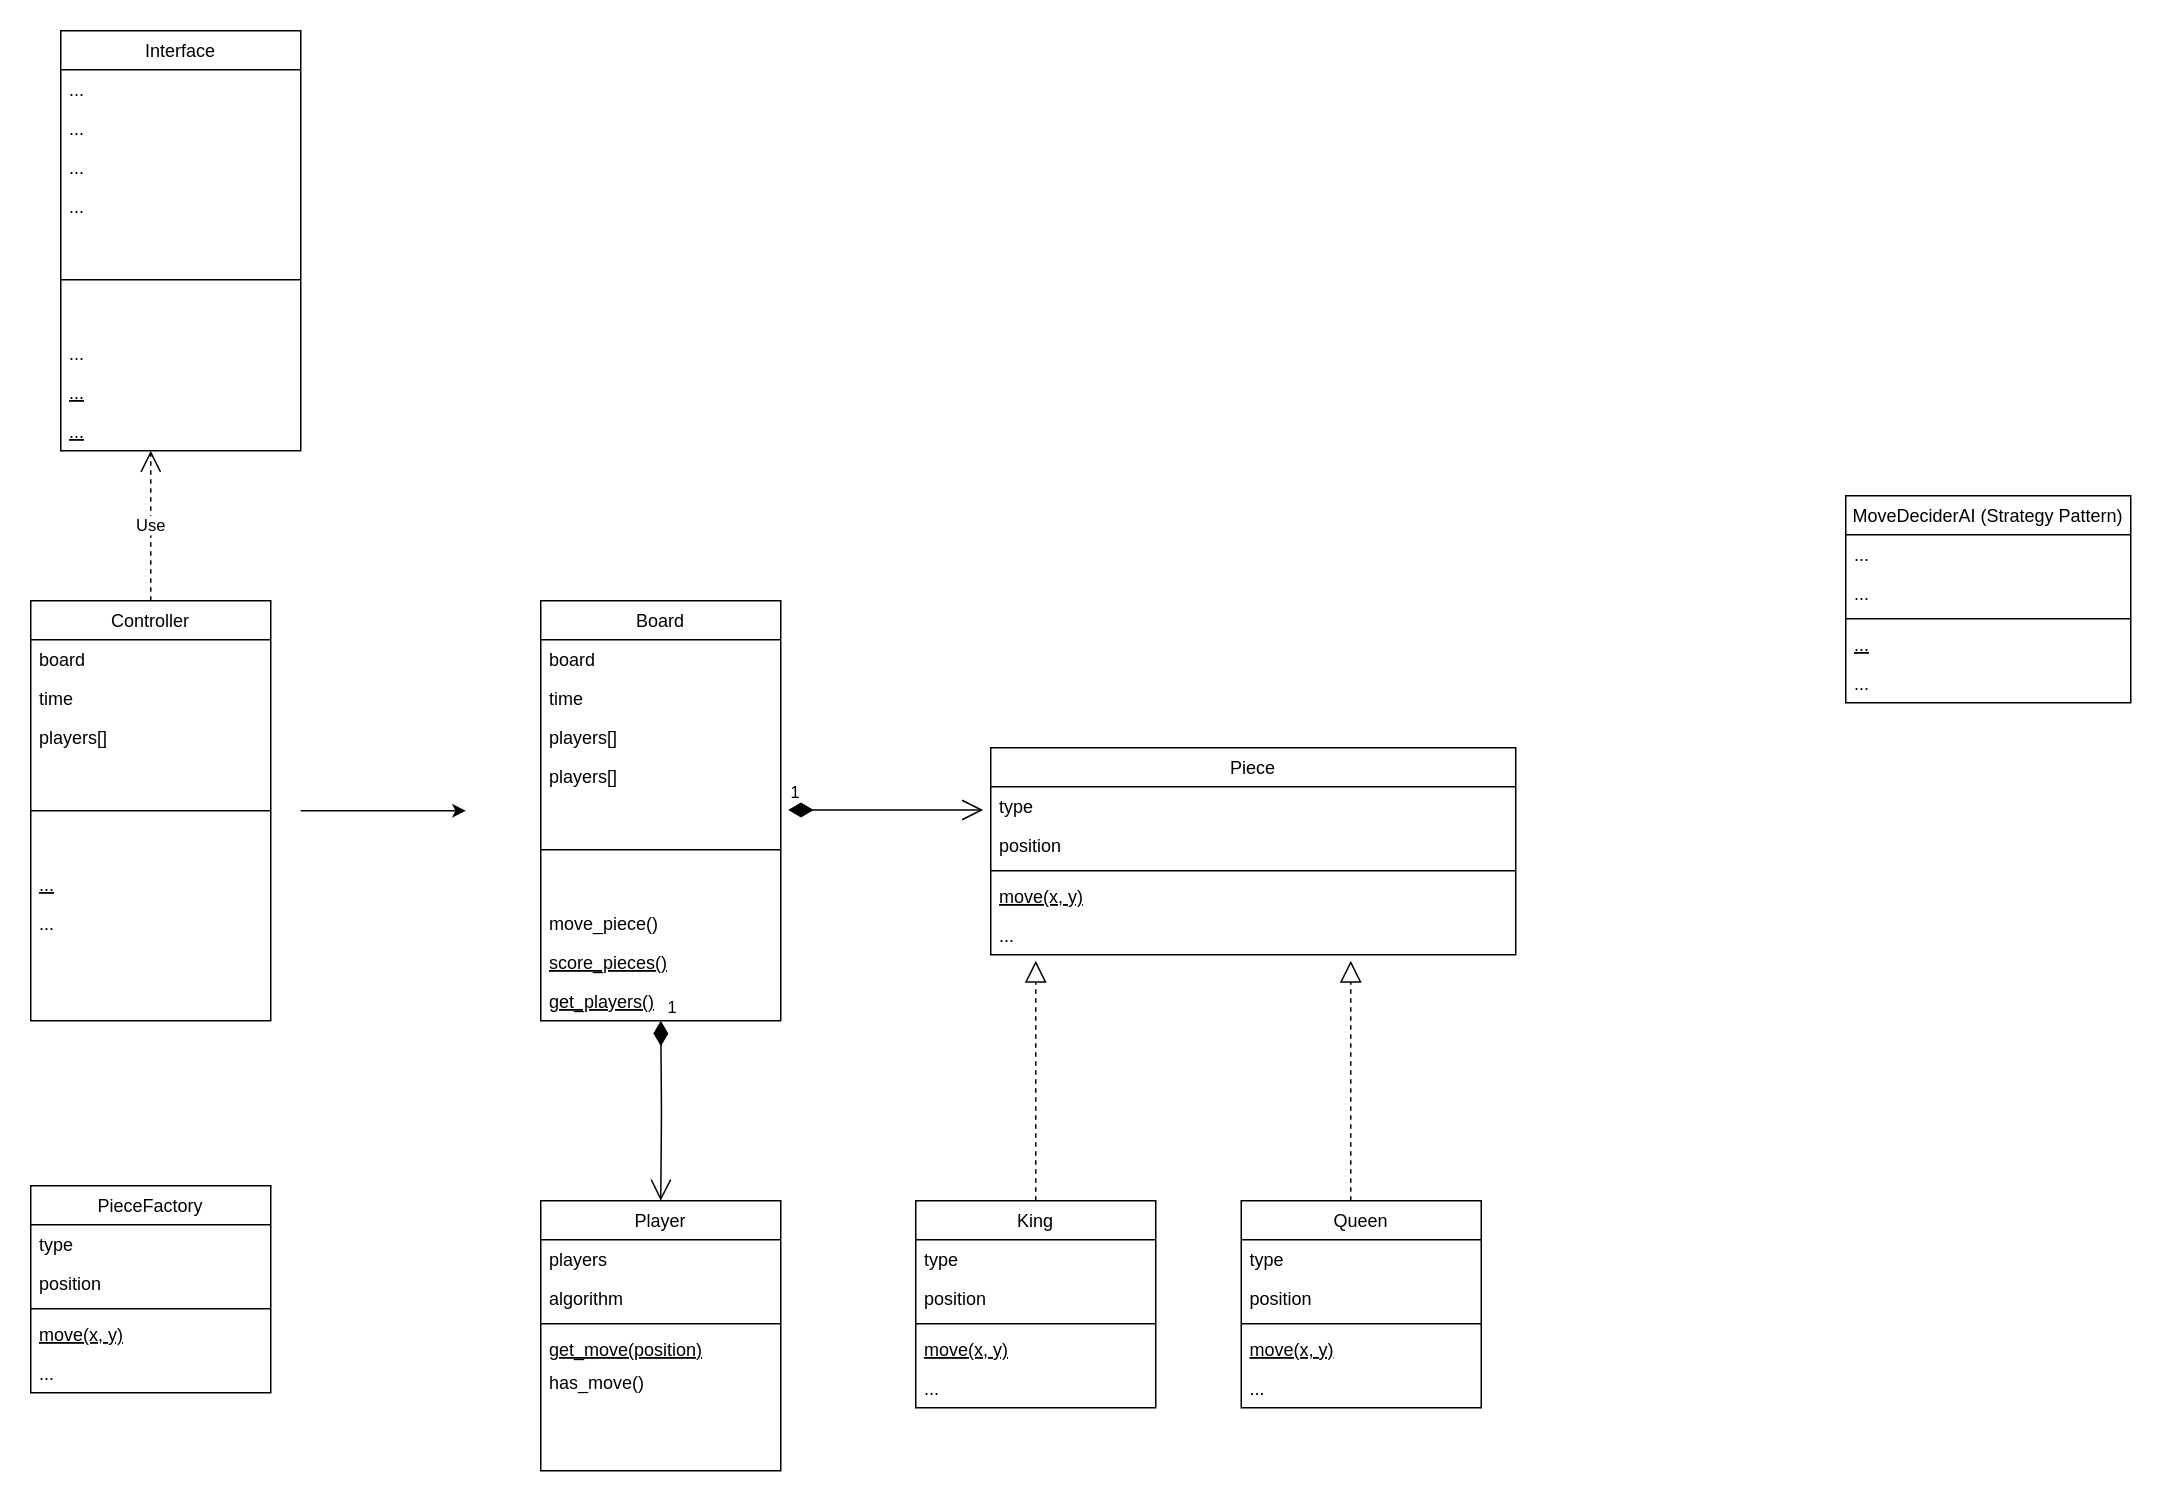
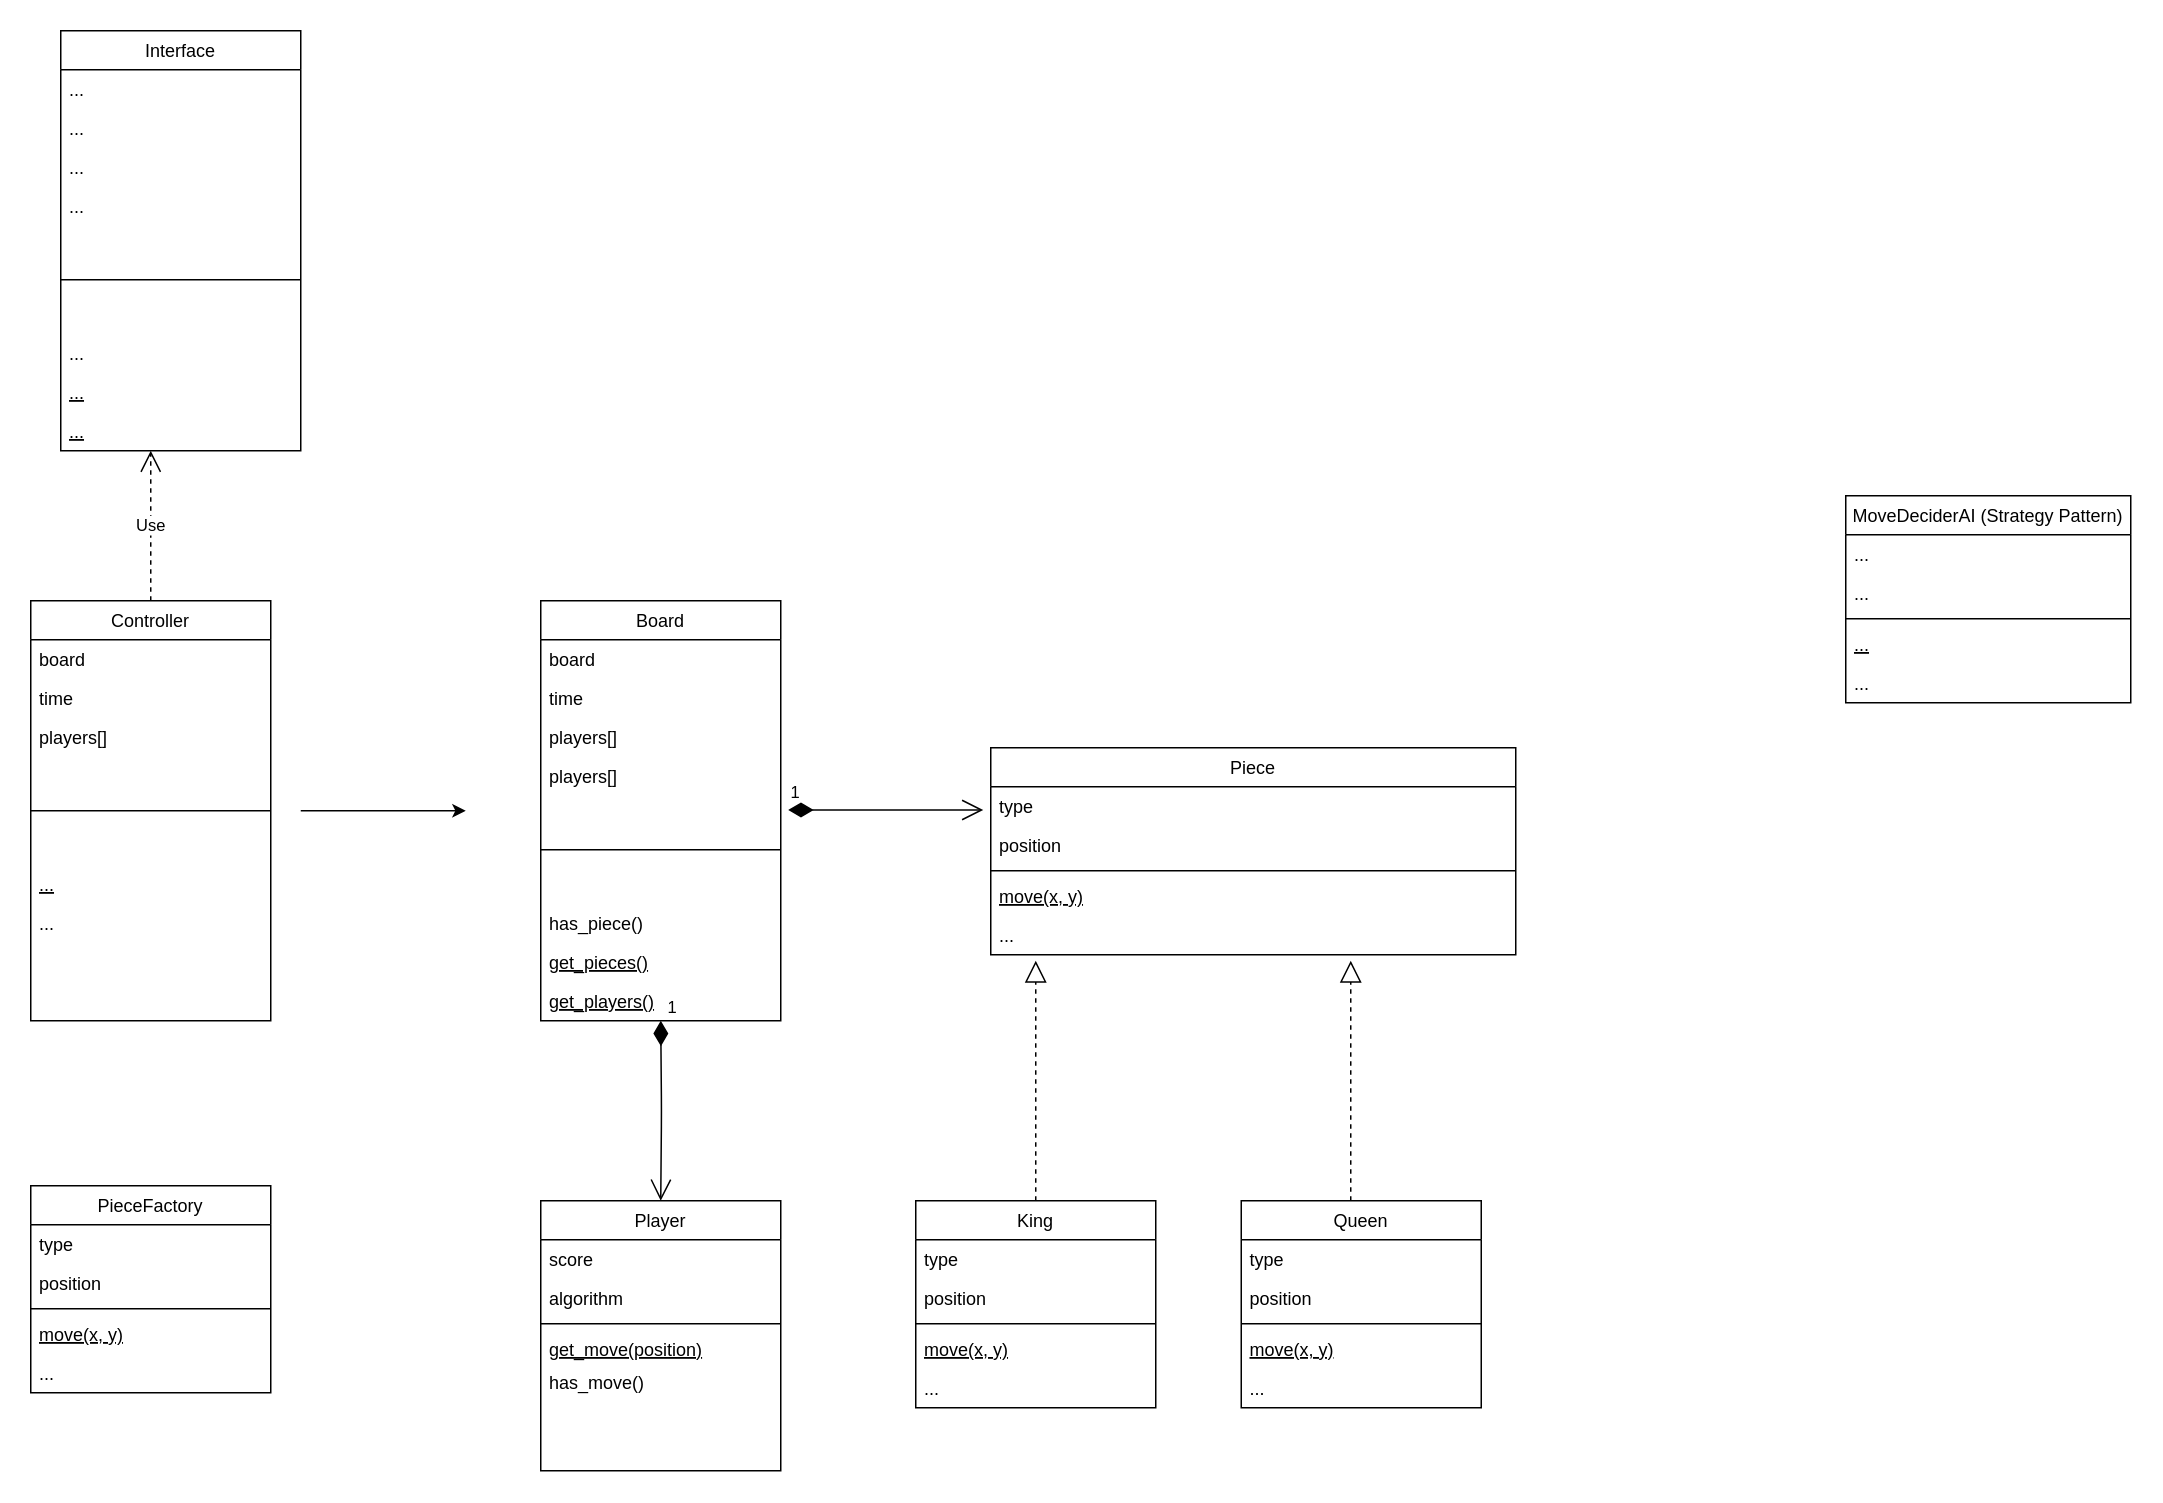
- <mxCell id="20" value="move_piece()" style="text;align=left;verticalAlign=top;spacingLeft=4;spacingRight=4;overflow=hidden;rotatable=0;points=[[0,0.5],[1,0.5]];portConstraint=eastwest;rounded=0;shadow=0;html=0;" parent="14" vertex="1"><mxGeometry y="202" width="160" height="26" as="geometry" /></mxCell>
+ <mxCell id="20" value="has_piece()" style="text;align=left;verticalAlign=top;spacingLeft=4;spacingRight=4;overflow=hidden;rotatable=0;points=[[0,0.5],[1,0.5]];portConstraint=eastwest;rounded=0;shadow=0;html=0;" parent="14" vertex="1"><mxGeometry y="202" width="160" height="26" as="geometry" /></mxCell>
- <mxCell id="21" value="score_pieces()" style="text;align=left;verticalAlign=top;spacingLeft=4;spacingRight=4;overflow=hidden;rotatable=0;points=[[0,0.5],[1,0.5]];portConstraint=eastwest;fontStyle=4" parent="14" vertex="1"><mxGeometry y="228" width="160" height="26" as="geometry" /></mxCell>
+ <mxCell id="21" value="get_pieces()" style="text;align=left;verticalAlign=top;spacingLeft=4;spacingRight=4;overflow=hidden;rotatable=0;points=[[0,0.5],[1,0.5]];portConstraint=eastwest;fontStyle=4" parent="14" vertex="1"><mxGeometry y="228" width="160" height="26" as="geometry" /></mxCell>
- <mxCell id="24" value="players" style="text;align=left;verticalAlign=top;spacingLeft=4;spacingRight=4;overflow=hidden;rotatable=0;points=[[0,0.5],[1,0.5]];portConstraint=eastwest;" parent="23" vertex="1"><mxGeometry y="26" width="160" height="26" as="geometry" /></mxCell>
+ <mxCell id="24" value="score" style="text;align=left;verticalAlign=top;spacingLeft=4;spacingRight=4;overflow=hidden;rotatable=0;points=[[0,0.5],[1,0.5]];portConstraint=eastwest;" parent="23" vertex="1"><mxGeometry y="26" width="160" height="26" as="geometry" /></mxCell>
